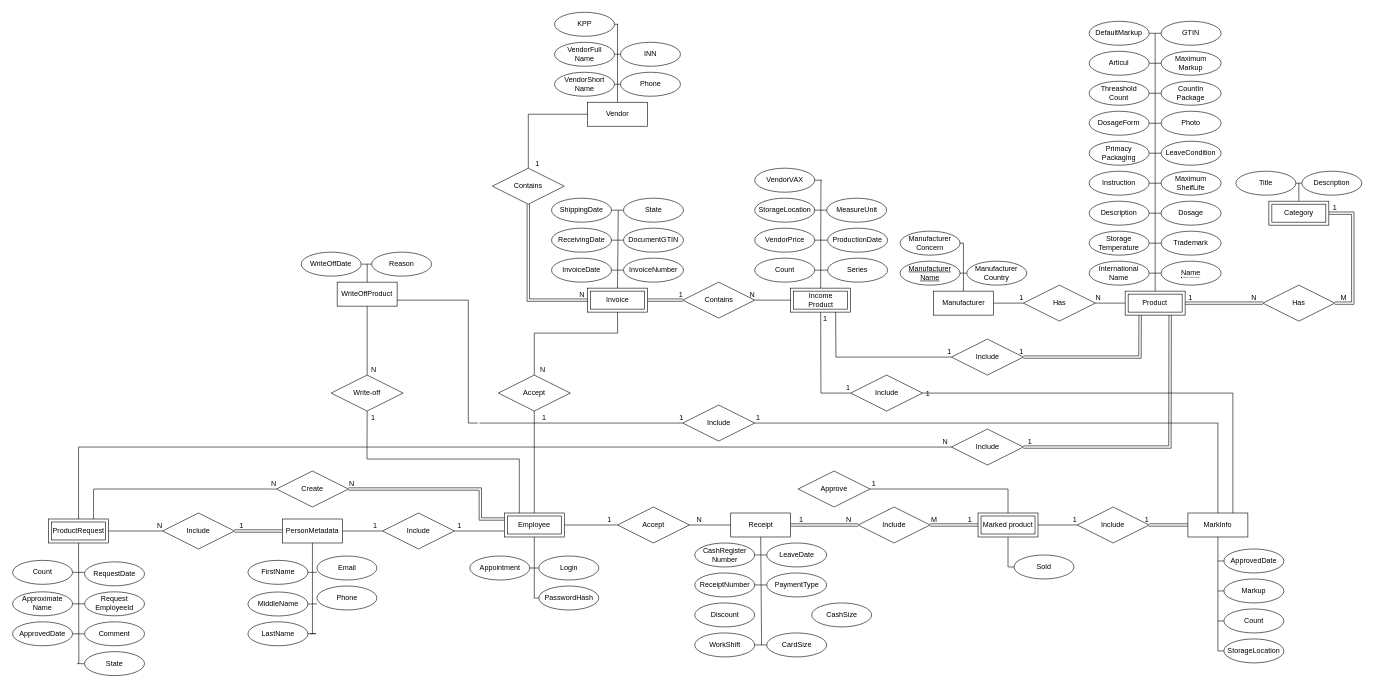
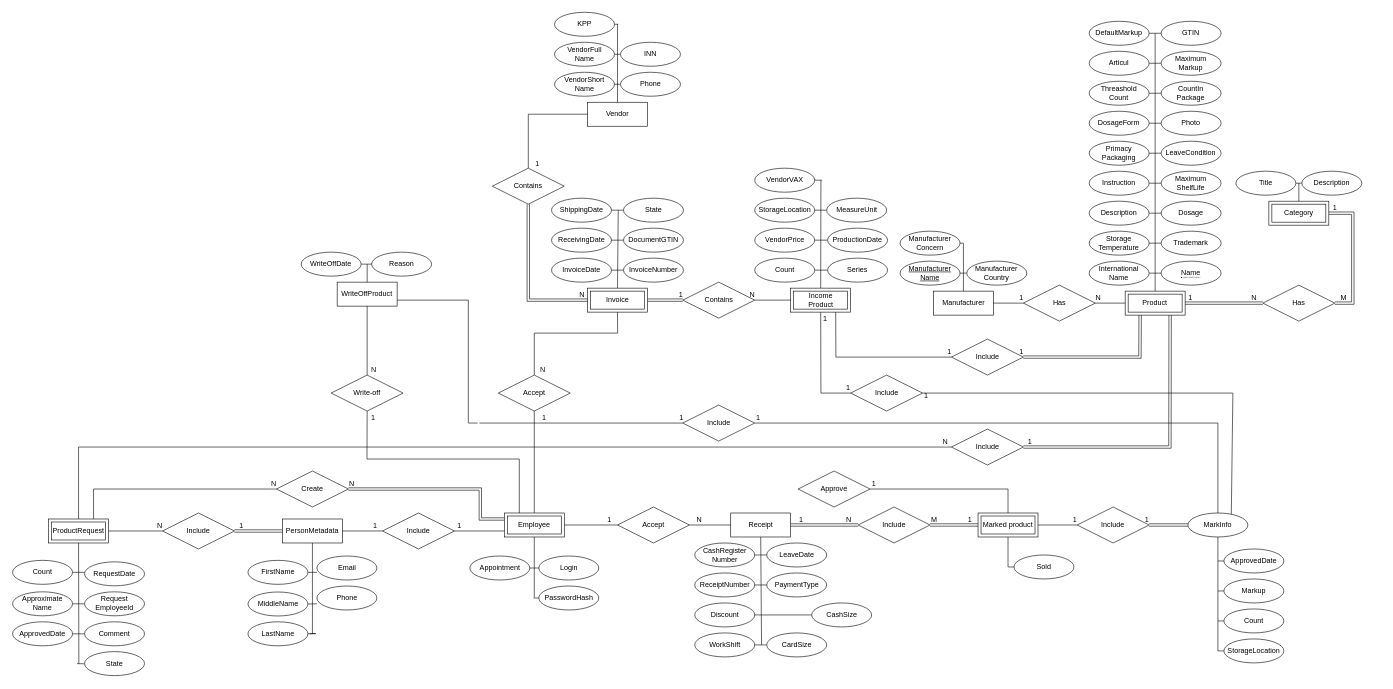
- <mxCell id="64" value="MarkInfo" style="whiteSpace=wrap;html=1;align=center;" parent="1" vertex="1"><mxGeometry x="1980" y="855" width="100" height="40" as="geometry" /></mxCell>
+ <mxCell id="64" value="MarkInfo" style="ellipse;whiteSpace=wrap;html=1;align=center;" parent="1" vertex="1"><mxGeometry x="1980" y="855" width="100" height="40" as="geometry" /></mxCell>
+ <mxCell id="152" value="" style="endArrow=none;html=1;rounded=0;exitX=1;exitY=0.5;exitDx=0;exitDy=0;entryX=0;entryY=0.5;entryDx=0;entryDy=0;" parent="1" source="151" target="157" edge="1"><mxGeometry relative="1" as="geometry"><mxPoint x="1208.83" y="875" as="sourcePoint" /><mxPoint x="1268.83" y="1025" as="targetPoint" /></mxGeometry></mxCell>
